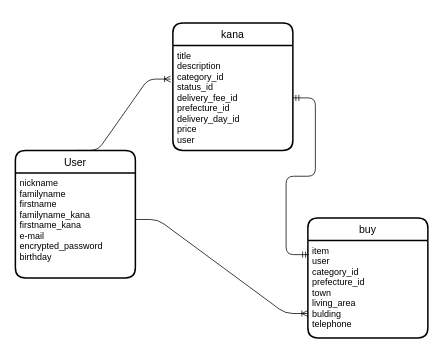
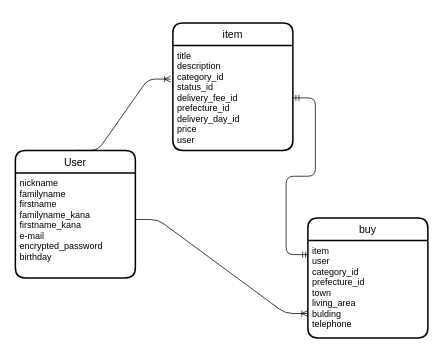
- <mxCell id="6" value="kana" style="swimlane;childLayout=stackLayout;horizontal=1;startSize=30;horizontalStack=0;rounded=1;fontSize=14;fontStyle=0;strokeWidth=2;resizeParent=0;resizeLast=1;shadow=0;dashed=0;align=center;" vertex="1" parent="1"><mxGeometry x="230" y="30" width="160" height="170" as="geometry" /></mxCell>
+ <mxCell id="6" value="item" style="swimlane;childLayout=stackLayout;horizontal=1;startSize=30;horizontalStack=0;rounded=1;fontSize=14;fontStyle=0;strokeWidth=2;resizeParent=0;resizeLast=1;shadow=0;dashed=0;align=center;" vertex="1" parent="1"><mxGeometry x="230" y="30" width="160" height="170" as="geometry" /></mxCell>
